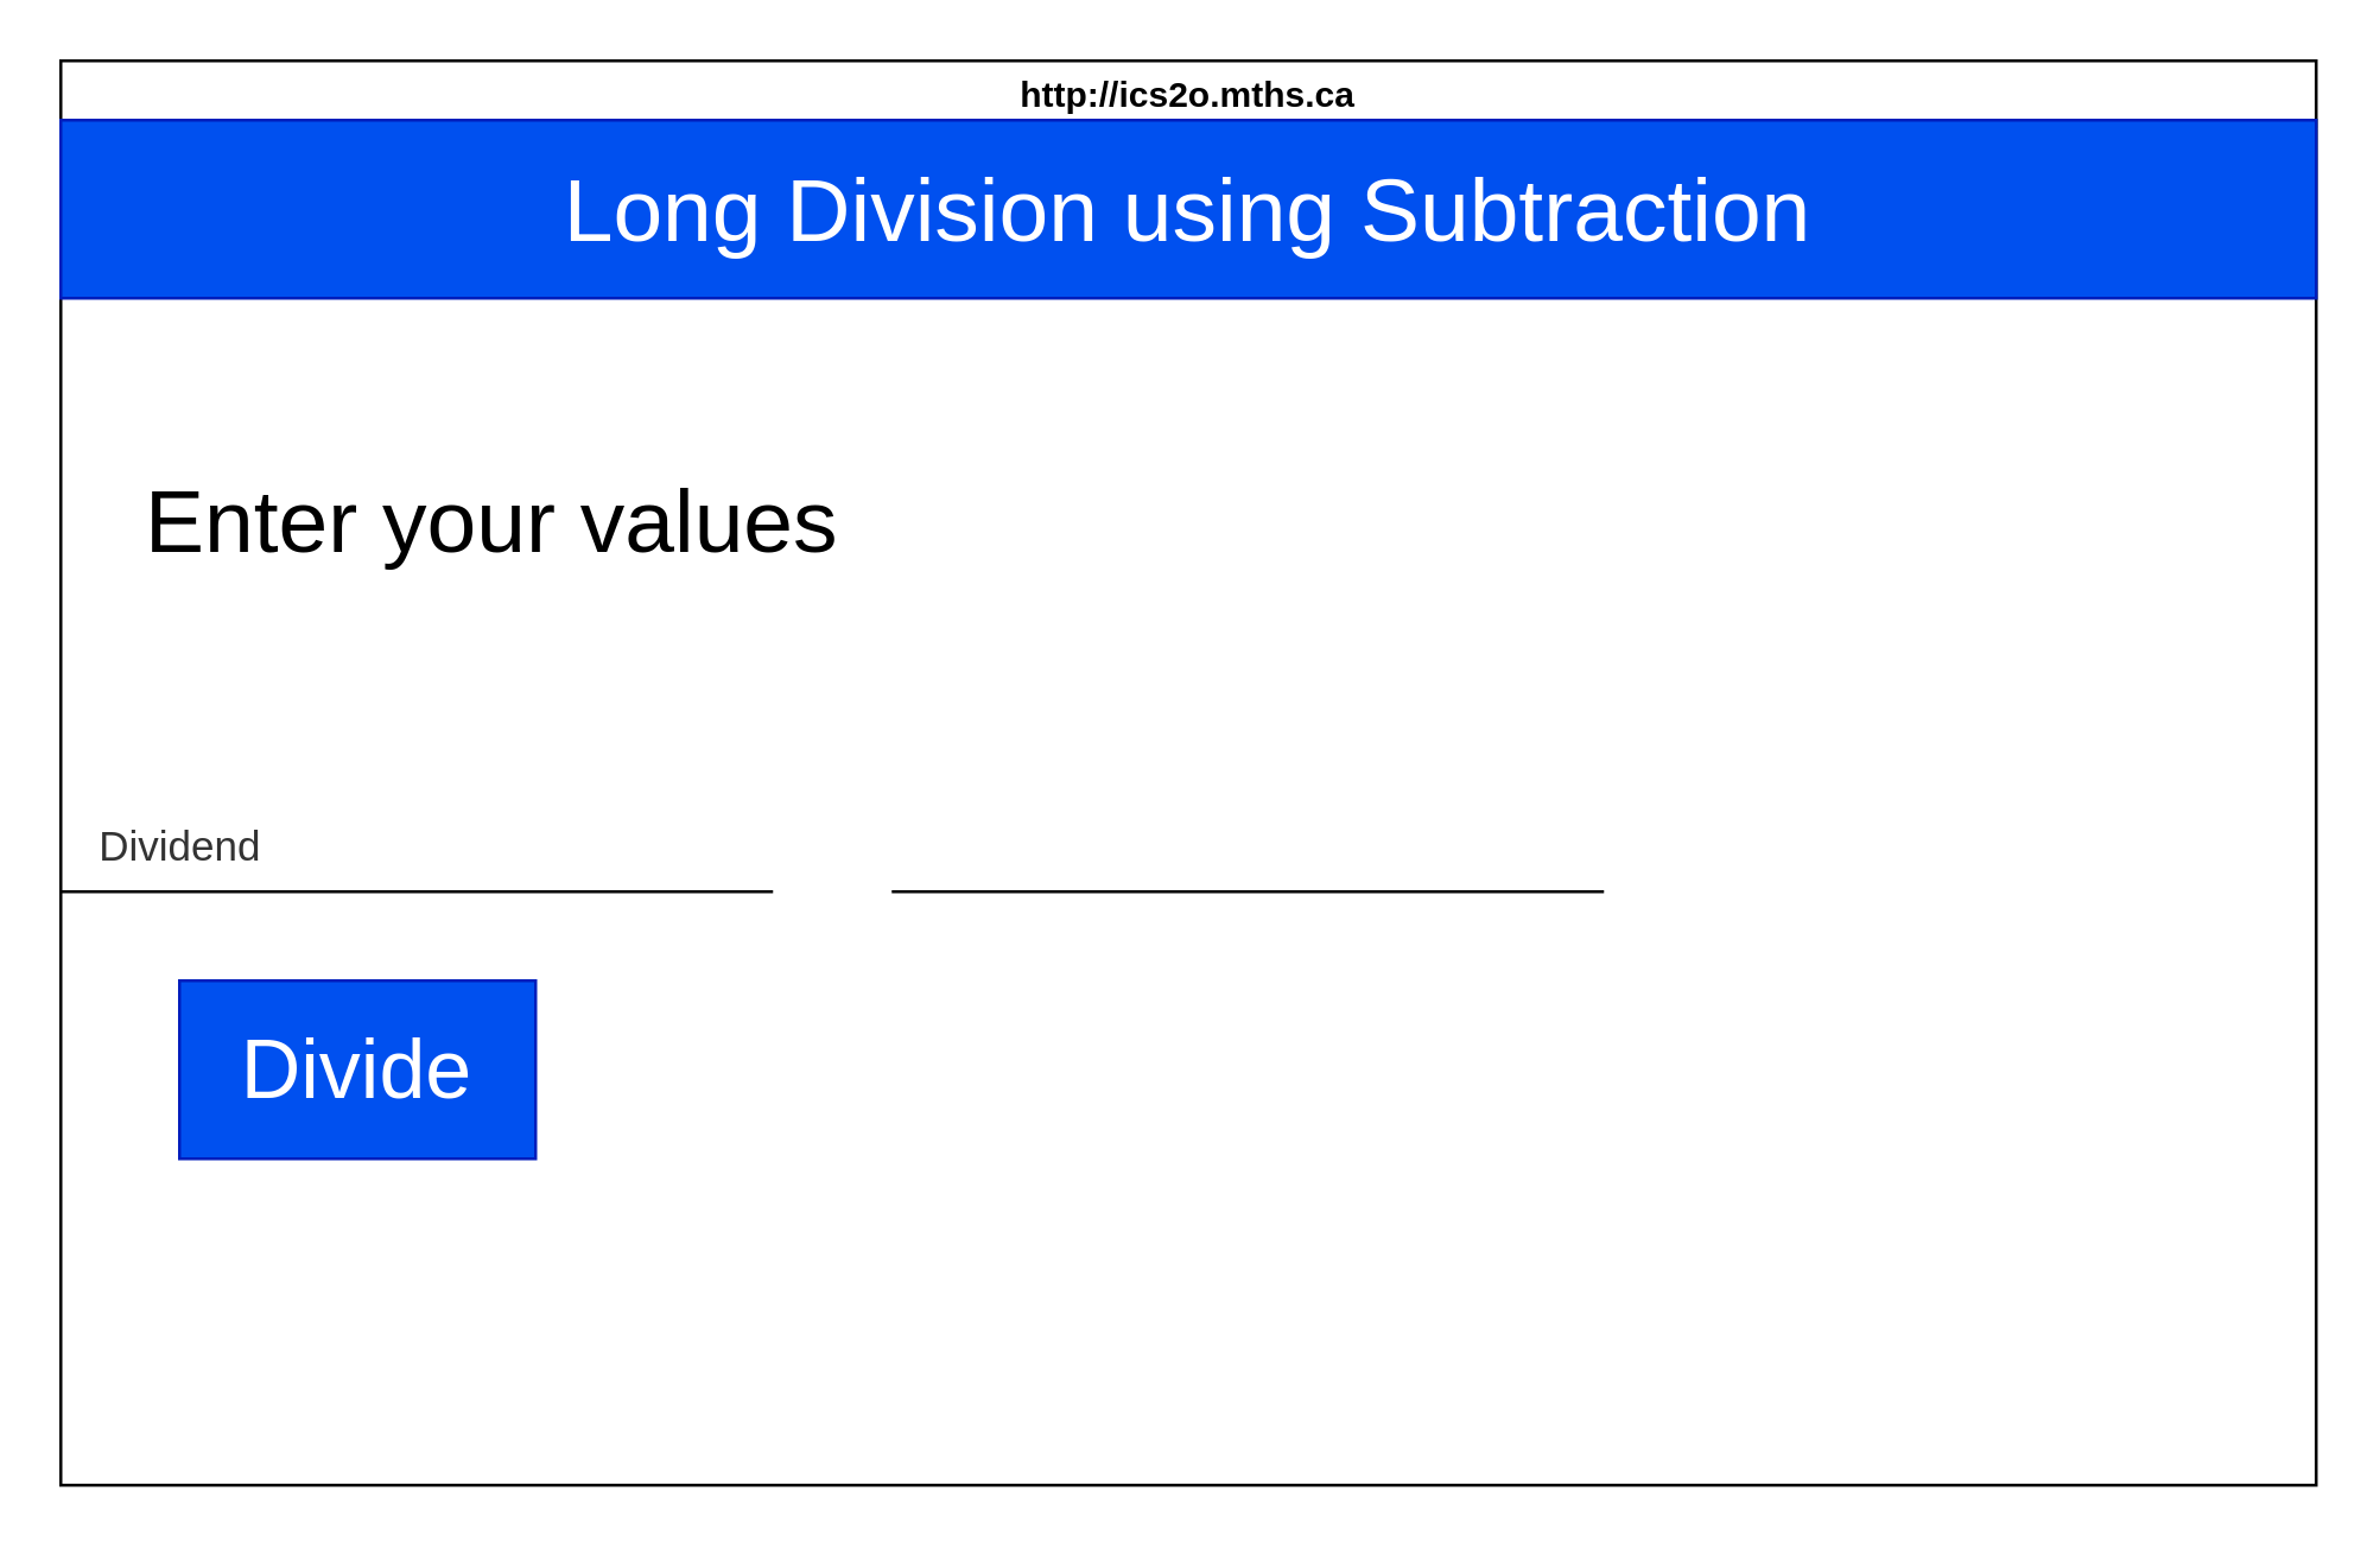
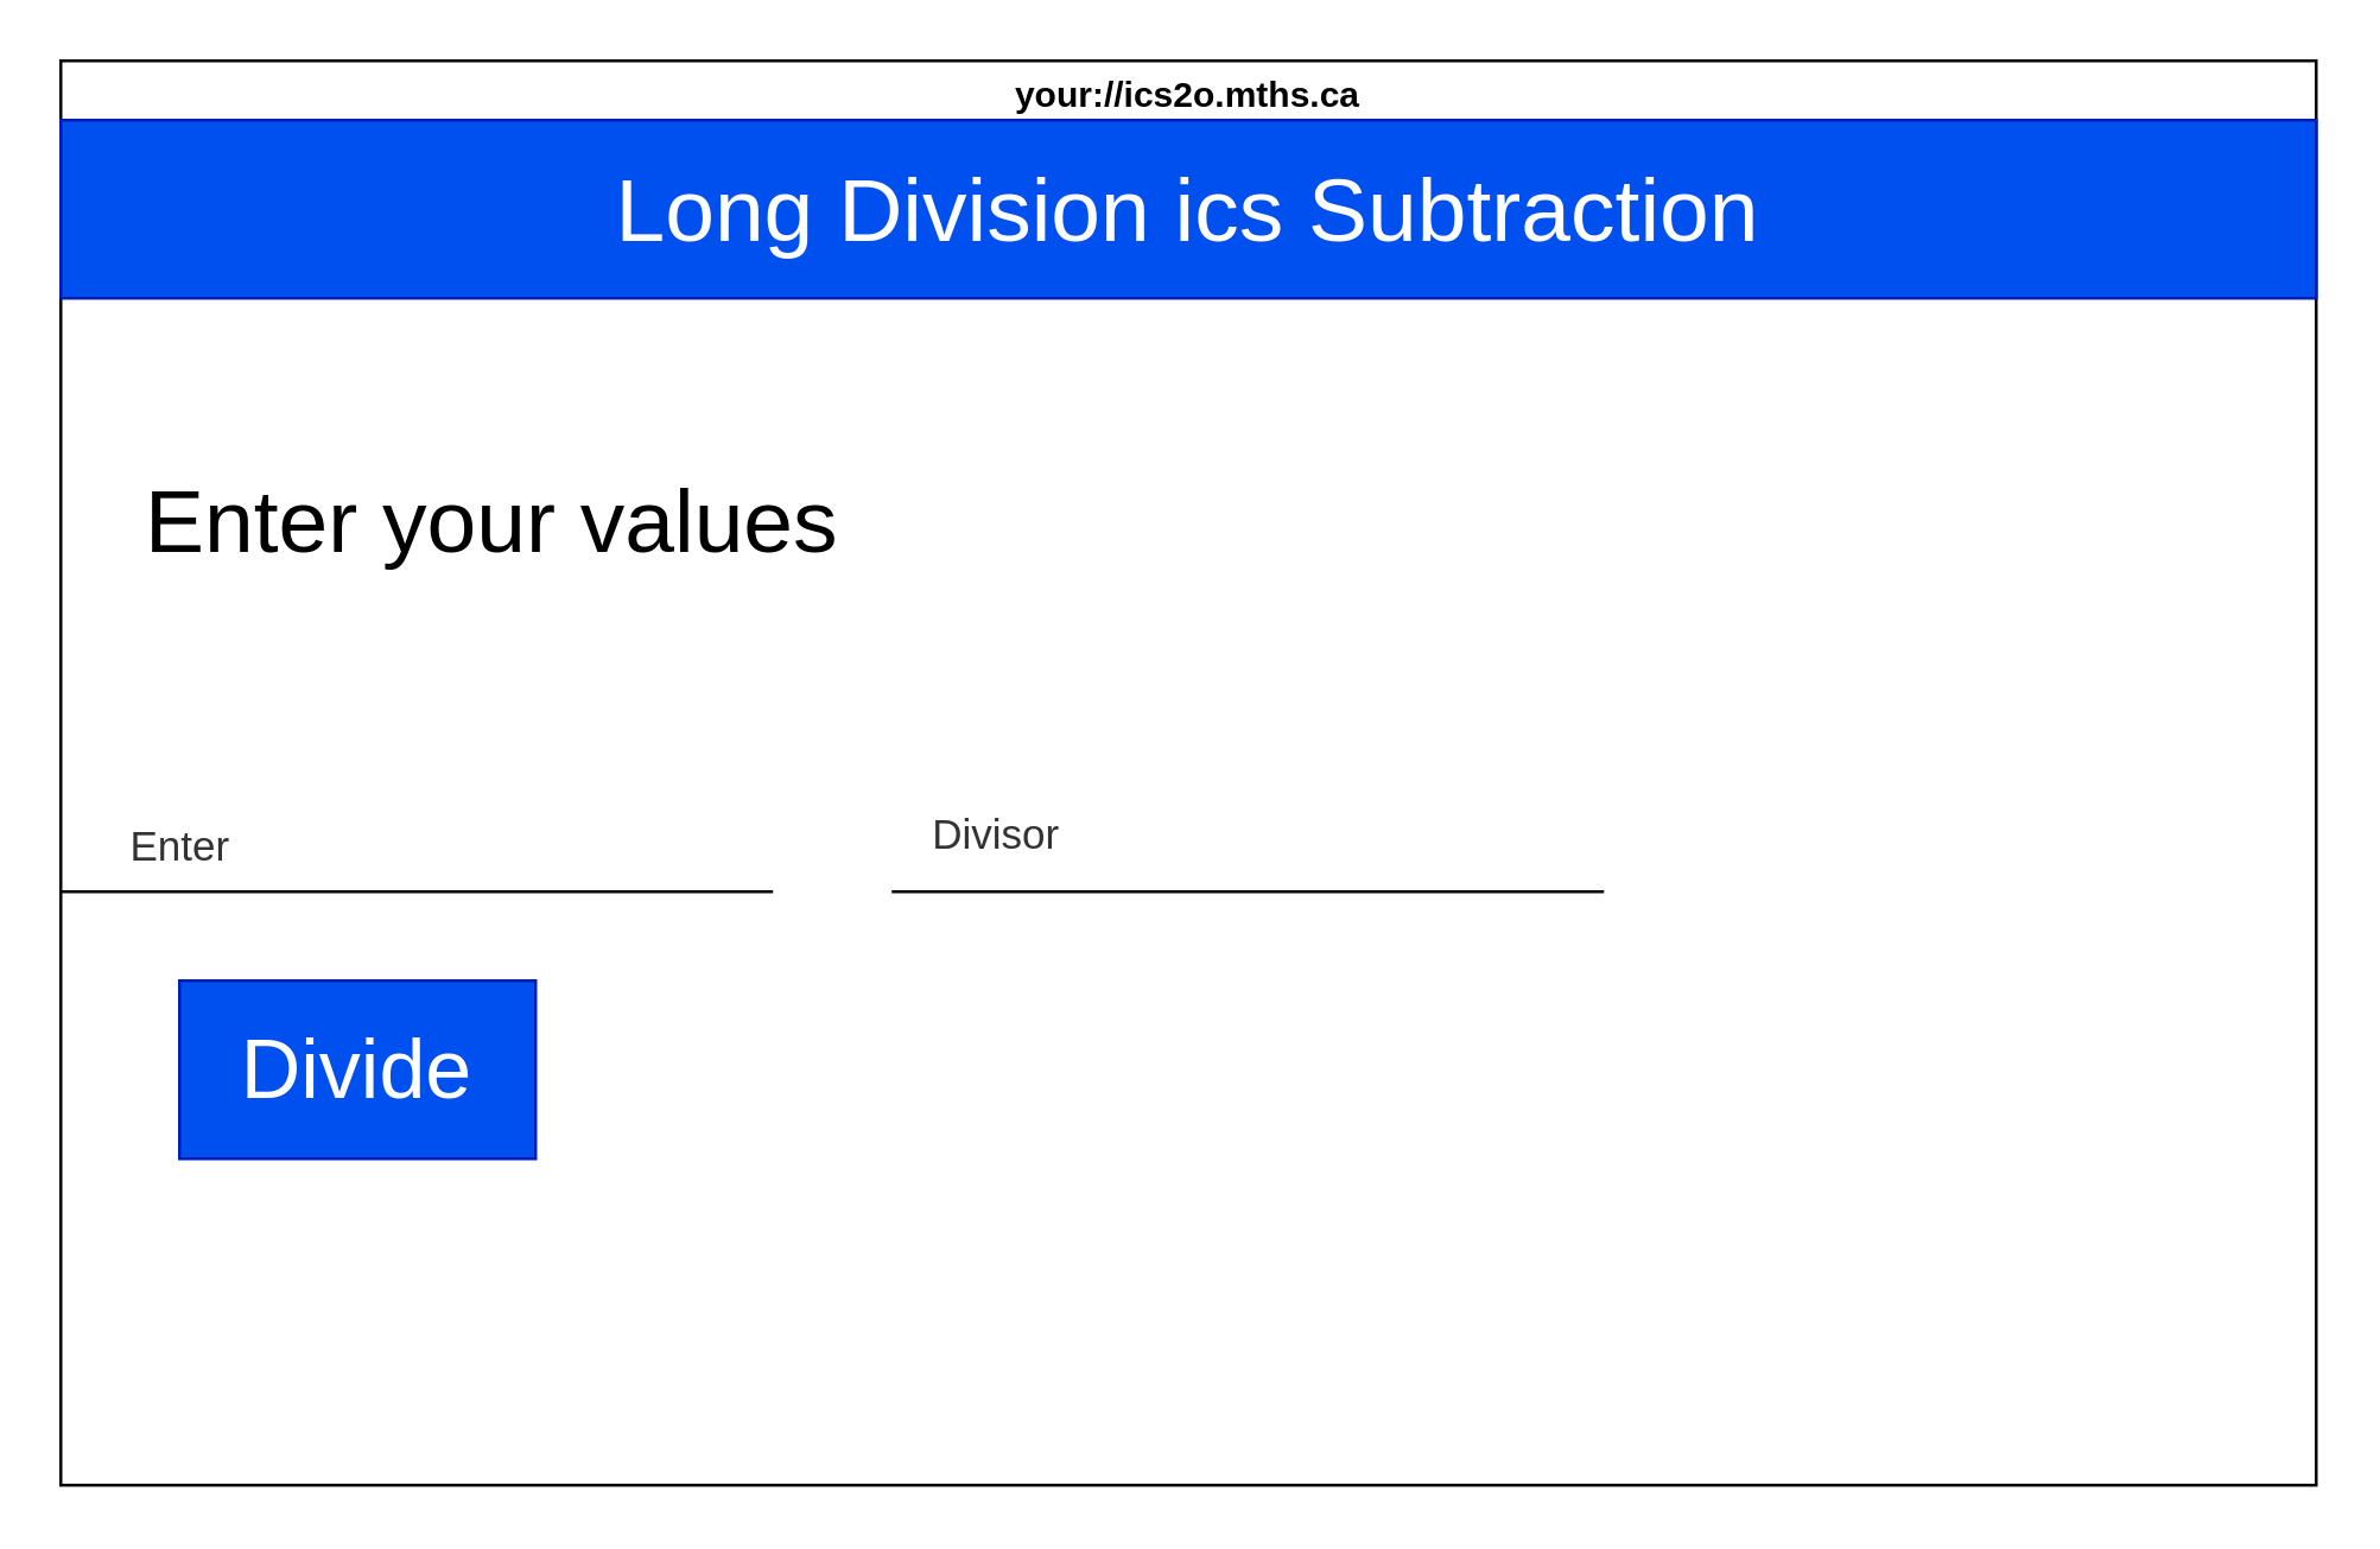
- <mxCell id="2" value="http://ics2o.mths.ca" style="swimlane;whiteSpace=wrap;html=1;" parent="1" vertex="1"><mxGeometry x="20" y="20" width="760" height="480" as="geometry" /></mxCell>
+ <mxCell id="2" value="your://ics2o.mths.ca" style="swimlane;whiteSpace=wrap;html=1;" parent="1" vertex="1"><mxGeometry x="20" y="20" width="760" height="480" as="geometry" /></mxCell>
- <mxCell id="3" value="Long Division using Subtraction" style="whiteSpace=wrap;html=1;fillColor=#0050ef;fontColor=#ffffff;strokeColor=#001DBC;fontSize=30;" vertex="1" parent="2"><mxGeometry y="20" width="760" height="60" as="geometry" /></mxCell>
+ <mxCell id="3" value="Long Division ics Subtraction" style="whiteSpace=wrap;html=1;fillColor=#0050ef;fontColor=#ffffff;strokeColor=#001DBC;fontSize=30;" vertex="1" parent="2"><mxGeometry y="20" width="760" height="60" as="geometry" /></mxCell>
+ <mxCell id="6" value="&lt;font color=&quot;#333333&quot; style=&quot;font-size: 14px;&quot;&gt;Divisor&lt;/font&gt;" style="text;html=1;align=center;verticalAlign=middle;resizable=0;points=[];autosize=1;strokeColor=none;fillColor=none;fontSize=30;" vertex="1" parent="2"><mxGeometry x="280" y="230" width="70" height="50" as="geometry" /></mxCell>
- <mxCell id="7" value="Dividend" style="text;html=1;align=center;verticalAlign=middle;resizable=0;points=[];autosize=1;strokeColor=none;fillColor=none;fontSize=14;fontColor=#333333;" vertex="1" parent="2"><mxGeometry y="250" width="80" height="30" as="geometry" /></mxCell>
+ <mxCell id="7" value="Enter" style="text;html=1;align=center;verticalAlign=middle;resizable=0;points=[];autosize=1;strokeColor=none;fillColor=none;fontSize=14;fontColor=#333333;" vertex="1" parent="2"><mxGeometry y="250" width="80" height="30" as="geometry" /></mxCell>
